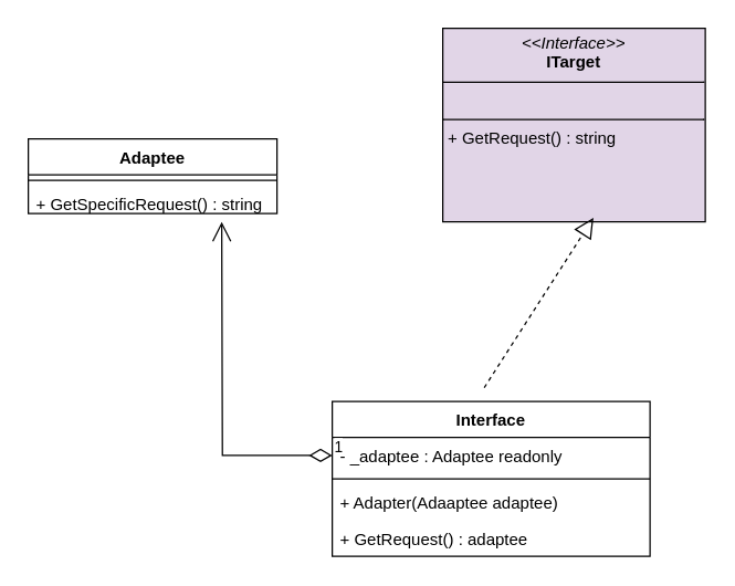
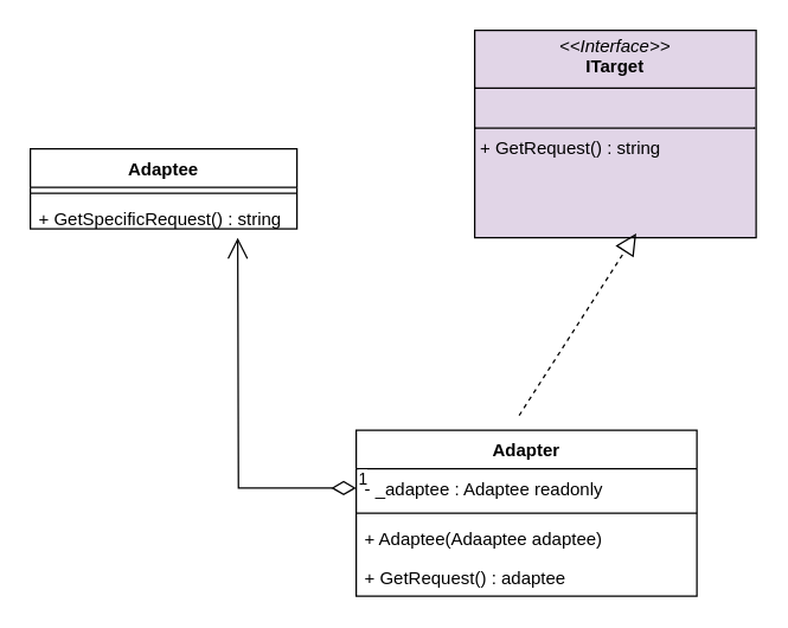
- <mxCell id="6" value="Interface" style="swimlane;fontStyle=1;align=center;verticalAlign=top;childLayout=stackLayout;horizontal=1;startSize=26;horizontalStack=0;resizeParent=1;resizeParentMax=0;resizeLast=0;collapsible=1;marginBottom=0;whiteSpace=wrap;html=1;" vertex="1" parent="1"><mxGeometry x="240" y="290" width="230" height="112" as="geometry" /></mxCell>
+ <mxCell id="6" value="Adapter" style="swimlane;fontStyle=1;align=center;verticalAlign=top;childLayout=stackLayout;horizontal=1;startSize=26;horizontalStack=0;resizeParent=1;resizeParentMax=0;resizeLast=0;collapsible=1;marginBottom=0;whiteSpace=wrap;html=1;" vertex="1" parent="1"><mxGeometry x="240" y="290" width="230" height="112" as="geometry" /></mxCell>
- <mxCell id="9" value="+ Adapter(Adaaptee adaptee)" style="text;strokeColor=none;fillColor=none;align=left;verticalAlign=top;spacingLeft=4;spacingRight=4;overflow=hidden;rotatable=0;points=[[0,0.5],[1,0.5]];portConstraint=eastwest;whiteSpace=wrap;html=1;" vertex="1" parent="6"><mxGeometry y="60" width="230" height="26" as="geometry" /></mxCell>
+ <mxCell id="9" value="+ Adaptee(Adaaptee adaptee)" style="text;strokeColor=none;fillColor=none;align=left;verticalAlign=top;spacingLeft=4;spacingRight=4;overflow=hidden;rotatable=0;points=[[0,0.5],[1,0.5]];portConstraint=eastwest;whiteSpace=wrap;html=1;" vertex="1" parent="6"><mxGeometry y="60" width="230" height="26" as="geometry" /></mxCell>
